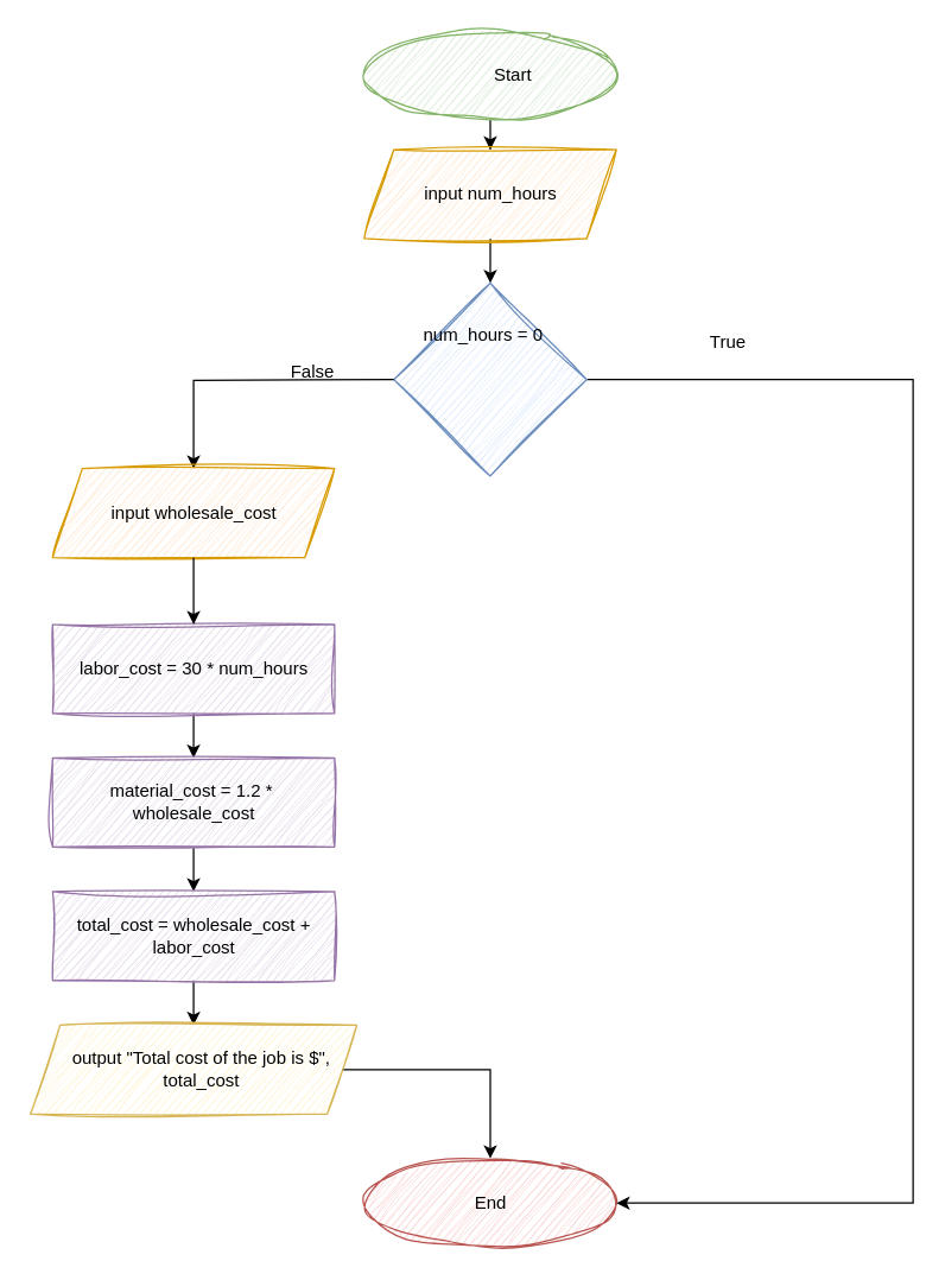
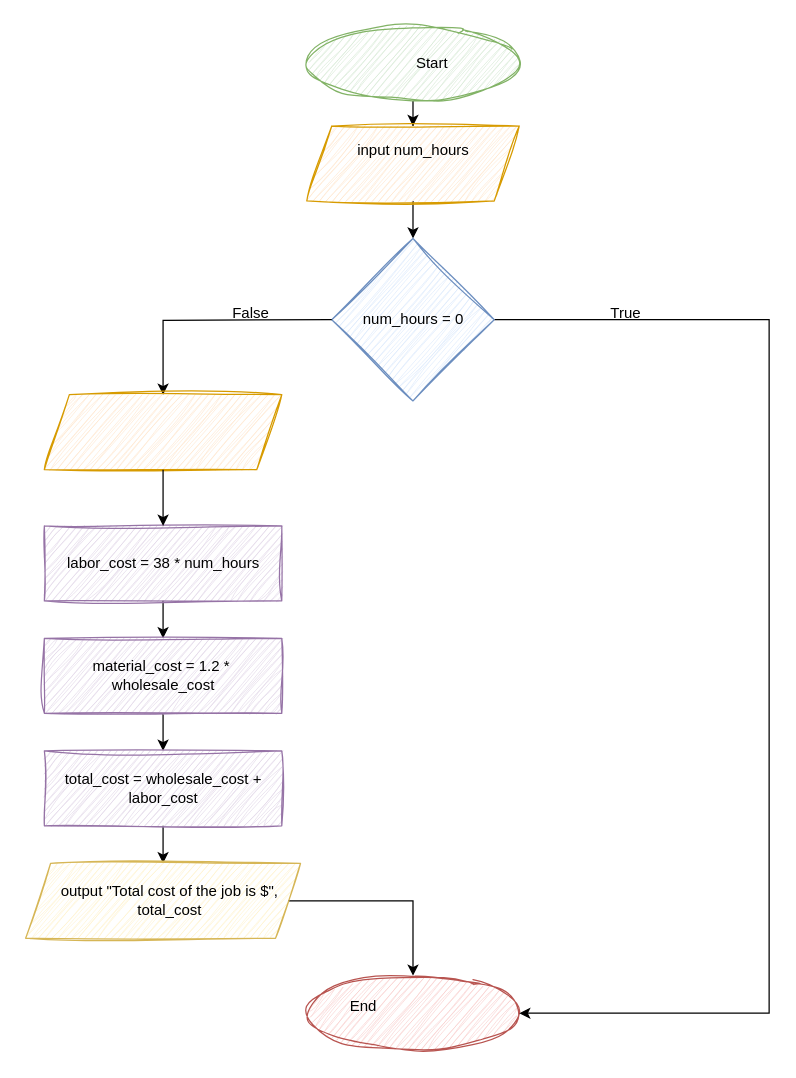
- <mxCell id="9" value="input num_hours" style="text;html=1;align=center;verticalAlign=middle;resizable=0;points=[];autosize=1;strokeColor=none;fillColor=none;" vertex="1" parent="1"><mxGeometry x="275" y="115" width="110" height="30" as="geometry" /></mxCell>
+ <mxCell id="9" value="input num_hours" style="text;html=1;align=center;verticalAlign=middle;resizable=0;points=[];autosize=1;strokeColor=none;fillColor=none;" vertex="1" parent="1"><mxGeometry x="275" y="105" width="110" height="30" as="geometry" /></mxCell>
- <mxCell id="13" value="num_hours = 0" style="text;html=1;align=center;verticalAlign=middle;resizable=0;points=[];autosize=1;strokeColor=none;fillColor=none;" vertex="1" parent="1"><mxGeometry x="275" y="210" width="100" height="30" as="geometry" /></mxCell>
+ <mxCell id="13" value="num_hours = 0" style="text;html=1;align=center;verticalAlign=middle;resizable=0;points=[];autosize=1;strokeColor=none;fillColor=none;" vertex="1" parent="1"><mxGeometry x="280" y="240" width="100" height="30" as="geometry" /></mxCell>
- <mxCell id="14" value="True" style="text;html=1;align=center;verticalAlign=middle;resizable=0;points=[];autosize=1;strokeColor=none;fillColor=none;" vertex="1" parent="1"><mxGeometry x="465" y="215" width="50" height="30" as="geometry" /></mxCell>
+ <mxCell id="14" value="True" style="text;html=1;align=center;verticalAlign=middle;resizable=0;points=[];autosize=1;strokeColor=none;fillColor=none;" vertex="1" parent="1"><mxGeometry x="475" y="235" width="50" height="30" as="geometry" /></mxCell>
- <mxCell id="15" value="False" style="text;html=1;align=center;verticalAlign=middle;resizable=0;points=[];autosize=1;strokeColor=none;fillColor=none;" vertex="1" parent="1"><mxGeometry x="185" y="235" width="50" height="30" as="geometry" /></mxCell>
+ <mxCell id="15" value="False" style="text;html=1;align=center;verticalAlign=middle;resizable=0;points=[];autosize=1;strokeColor=none;fillColor=none;" vertex="1" parent="1"><mxGeometry x="175" y="235" width="50" height="30" as="geometry" /></mxCell>
- <mxCell id="17" value="input wholesale_cost" style="text;html=1;align=center;verticalAlign=middle;resizable=0;points=[];autosize=1;strokeColor=none;fillColor=none;" vertex="1" parent="1"><mxGeometry x="65" y="330" width="130" height="30" as="geometry" /></mxCell>
- <mxCell id="20" value="labor_cost = 30 * num_hours" style="text;html=1;align=center;verticalAlign=middle;resizable=0;points=[];autosize=1;strokeColor=none;fillColor=none;" vertex="1" parent="1"><mxGeometry x="40" y="435" width="180" height="30" as="geometry" /></mxCell>
+ <mxCell id="20" value="labor_cost = 38 * num_hours" style="text;html=1;align=center;verticalAlign=middle;resizable=0;points=[];autosize=1;strokeColor=none;fillColor=none;" vertex="1" parent="1"><mxGeometry x="40" y="435" width="180" height="30" as="geometry" /></mxCell>
- <mxCell id="6" value="End" style="text;html=1;align=center;verticalAlign=middle;resizable=0;points=[];autosize=1;strokeColor=none;fillColor=none;" vertex="1" parent="1"><mxGeometry x="310" y="795" width="40" height="30" as="geometry" /></mxCell>
+ <mxCell id="6" value="End" style="text;html=1;align=center;verticalAlign=middle;resizable=0;points=[];autosize=1;strokeColor=none;fillColor=none;" vertex="1" parent="1"><mxGeometry x="270" y="790" width="40" height="30" as="geometry" /></mxCell>
